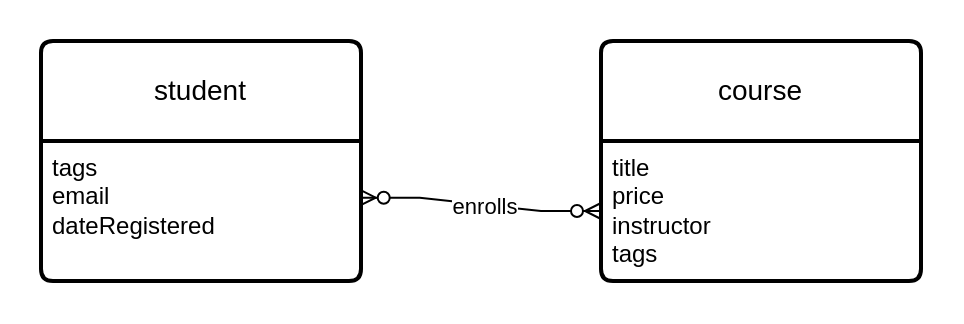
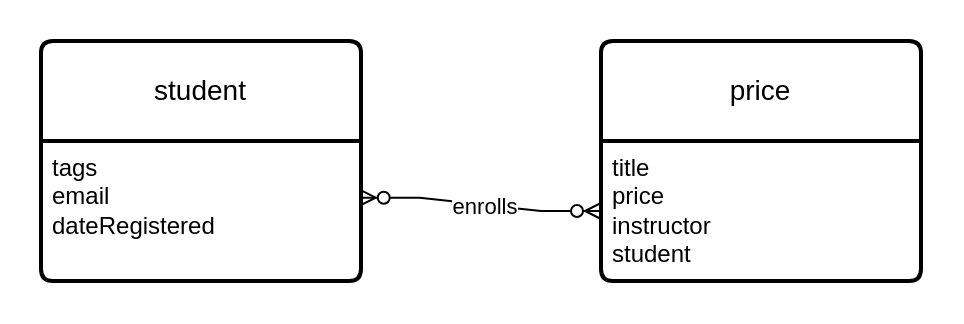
- <mxCell id="4" value="course" style="swimlane;childLayout=stackLayout;horizontal=1;startSize=50;horizontalStack=0;rounded=1;fontSize=14;fontStyle=0;strokeWidth=2;resizeParent=0;resizeLast=1;shadow=0;dashed=0;align=center;arcSize=4;whiteSpace=wrap;html=1;" vertex="1" parent="1"><mxGeometry x="300" y="20" width="160" height="120" as="geometry" /></mxCell>
+ <mxCell id="4" value="price" style="swimlane;childLayout=stackLayout;horizontal=1;startSize=50;horizontalStack=0;rounded=1;fontSize=14;fontStyle=0;strokeWidth=2;resizeParent=0;resizeLast=1;shadow=0;dashed=0;align=center;arcSize=4;whiteSpace=wrap;html=1;" vertex="1" parent="1"><mxGeometry x="300" y="20" width="160" height="120" as="geometry" /></mxCell>
- <mxCell id="5" value="title&lt;br&gt;price&lt;br&gt;instructor&lt;br&gt;tags" style="align=left;strokeColor=none;fillColor=none;spacingLeft=4;fontSize=12;verticalAlign=top;resizable=0;rotatable=0;part=1;html=1;" vertex="1" parent="4"><mxGeometry y="50" width="160" height="70" as="geometry" /></mxCell>
+ <mxCell id="5" value="title&lt;br&gt;price&lt;br&gt;instructor&lt;br&gt;student" style="align=left;strokeColor=none;fillColor=none;spacingLeft=4;fontSize=12;verticalAlign=top;resizable=0;rotatable=0;part=1;html=1;" vertex="1" parent="4"><mxGeometry y="50" width="160" height="70" as="geometry" /></mxCell>
